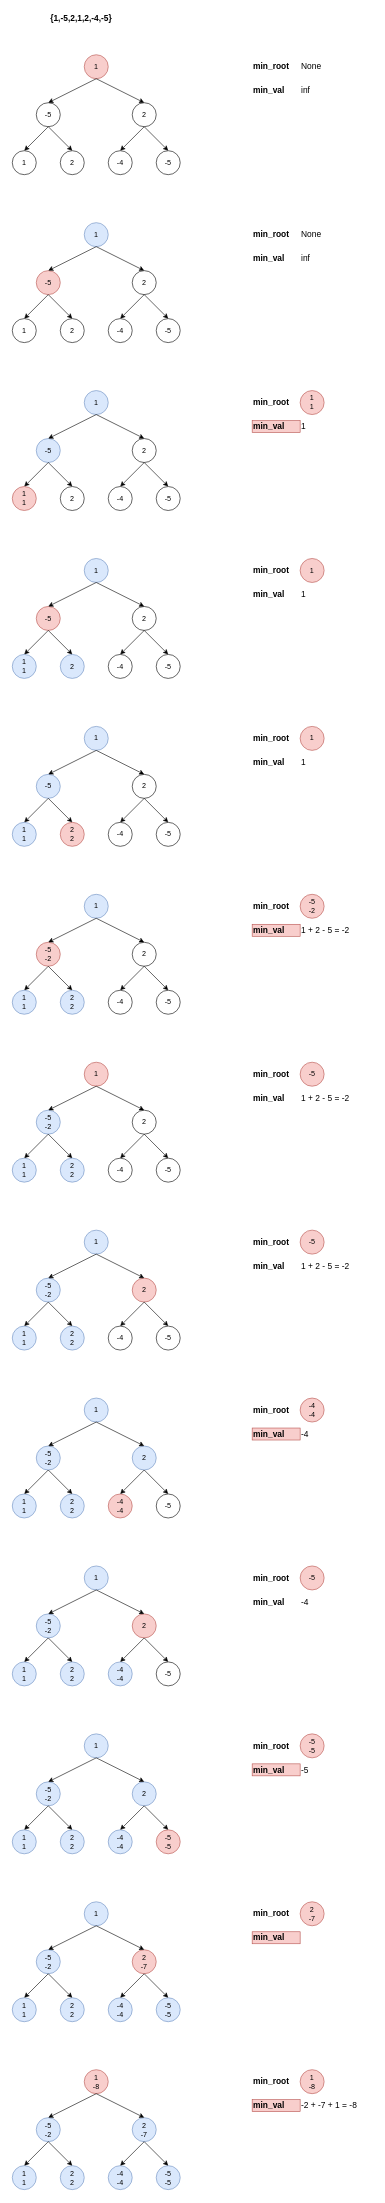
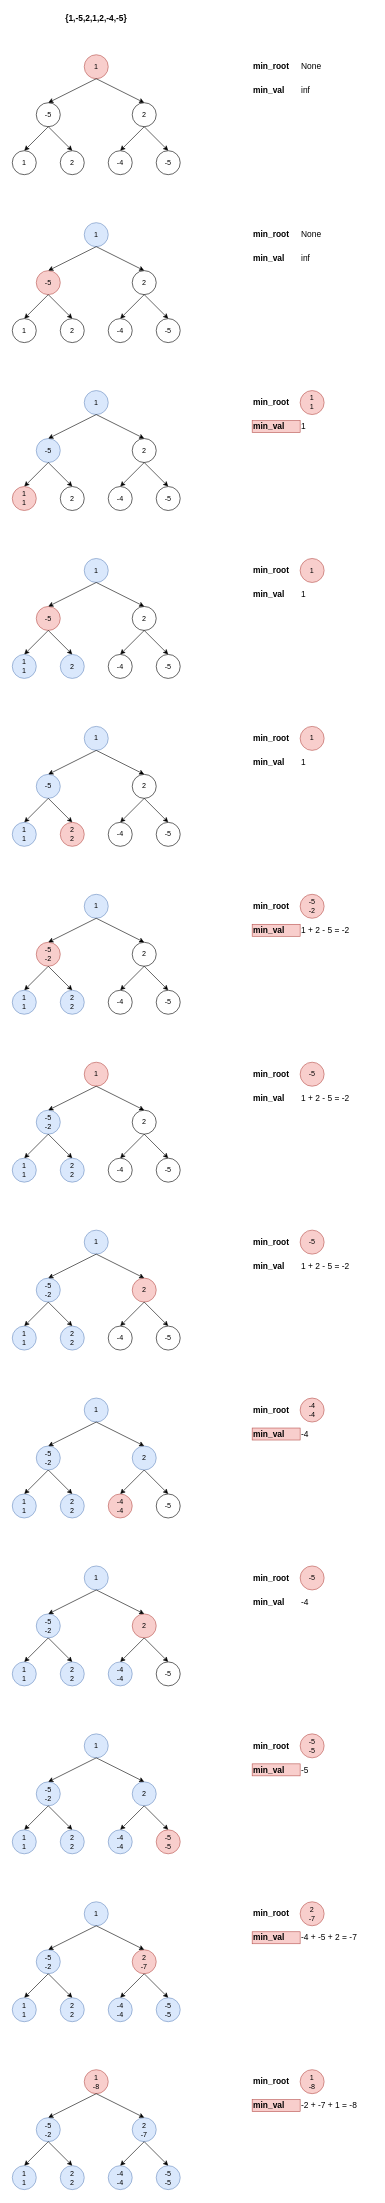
- <mxCell id="5" value="{1,-5,2,1,2,-4,-5}" style="text;html=1;strokeColor=none;fillColor=none;align=center;verticalAlign=middle;whiteSpace=wrap;rounded=0;fontSize=14;fontStyle=1" vertex="1" parent="1"><mxGeometry x="75" y="20" width="120" height="20" as="geometry" /></mxCell>
+ <mxCell id="5" value="{1,-5,2,1,2,-4,-5}" style="text;html=1;strokeColor=none;fillColor=none;align=center;verticalAlign=middle;whiteSpace=wrap;rounded=0;fontSize=14;fontStyle=1" vertex="1" parent="1"><mxGeometry x="100" y="20" width="120" height="20" as="geometry" /></mxCell>
+ <mxCell id="123" value="-4 + -5 + 2 = -7" style="text;html=1;strokeColor=none;fillColor=none;align=left;verticalAlign=middle;whiteSpace=wrap;rounded=0;fontSize=14;fontStyle=0" vertex="1" parent="1"><mxGeometry x="500" y="3220" width="120" height="20" as="geometry" /></mxCell>
